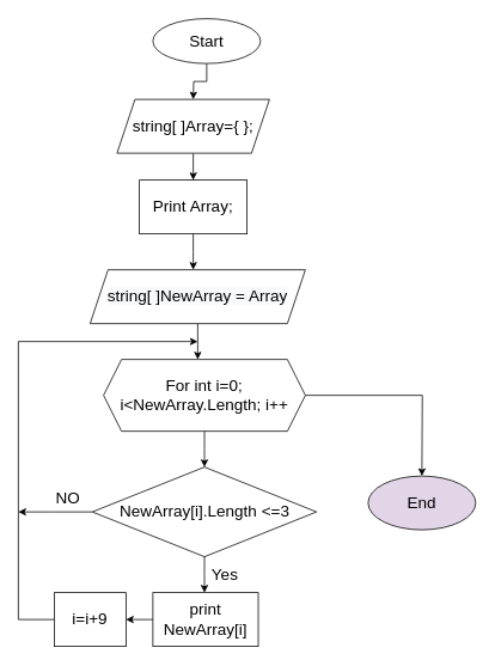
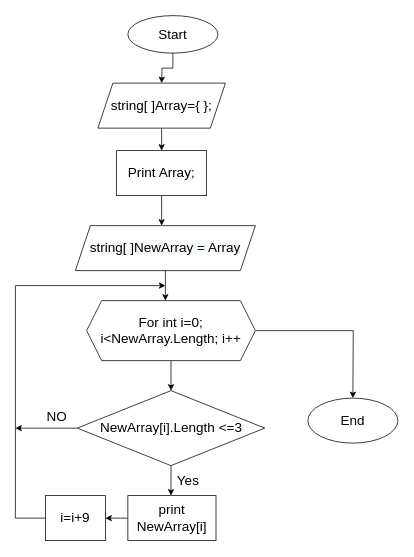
- <mxCell id="16" value="End" style="ellipse;whiteSpace=wrap;html=1;fontSize=18;fillColor=#e1d5e7;" vertex="1" parent="1"><mxGeometry x="410" y="530" width="120" height="60" as="geometry" /></mxCell>
+ <mxCell id="16" value="End" style="ellipse;whiteSpace=wrap;html=1;fontSize=18;" vertex="1" parent="1"><mxGeometry x="410" y="530" width="120" height="60" as="geometry" /></mxCell>
